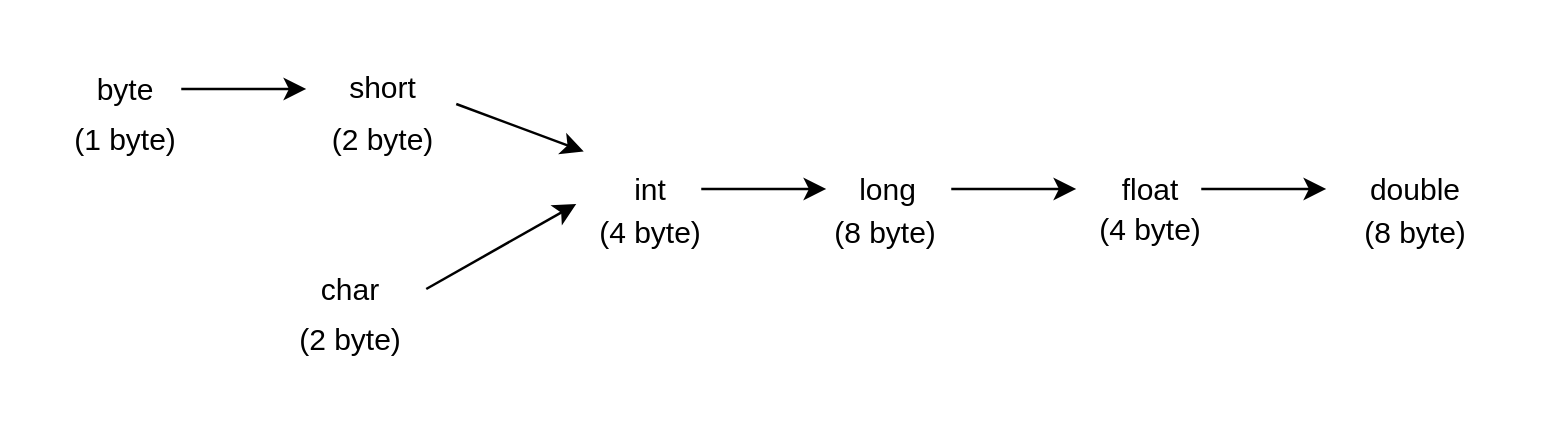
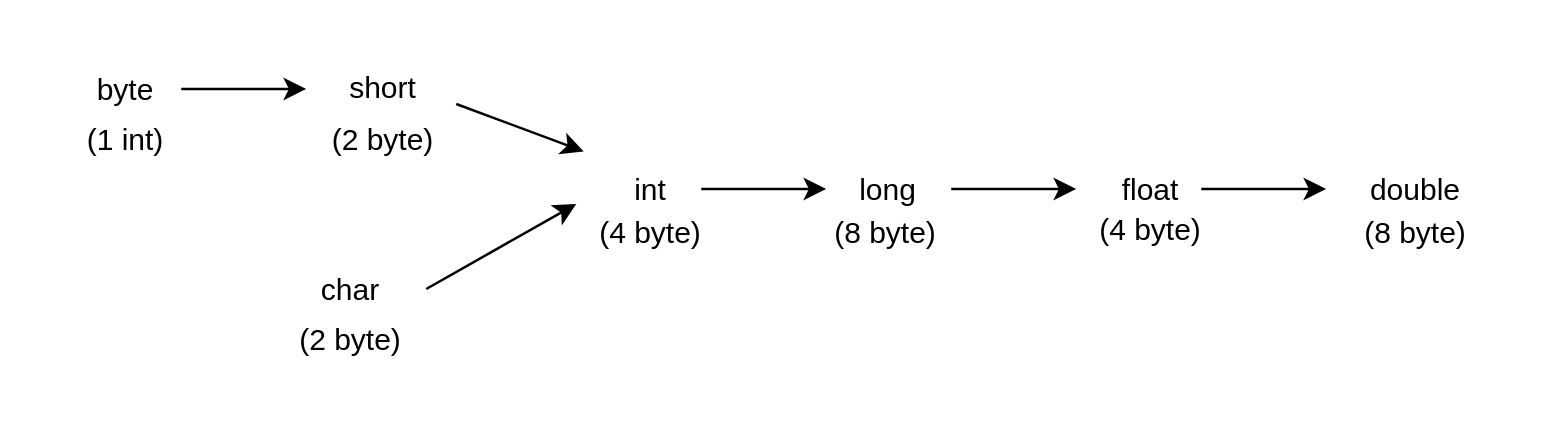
- <mxCell id="16" value="(1 byte)" style="text;html=1;strokeColor=none;fillColor=none;align=center;verticalAlign=middle;whiteSpace=wrap;rounded=0;" vertex="1" parent="1"><mxGeometry x="20" y="41" width="60" height="30" as="geometry" /></mxCell>
+ <mxCell id="16" value="(1 int)" style="text;html=1;strokeColor=none;fillColor=none;align=center;verticalAlign=middle;whiteSpace=wrap;rounded=0;" vertex="1" parent="1"><mxGeometry x="20" y="41" width="60" height="30" as="geometry" /></mxCell>
